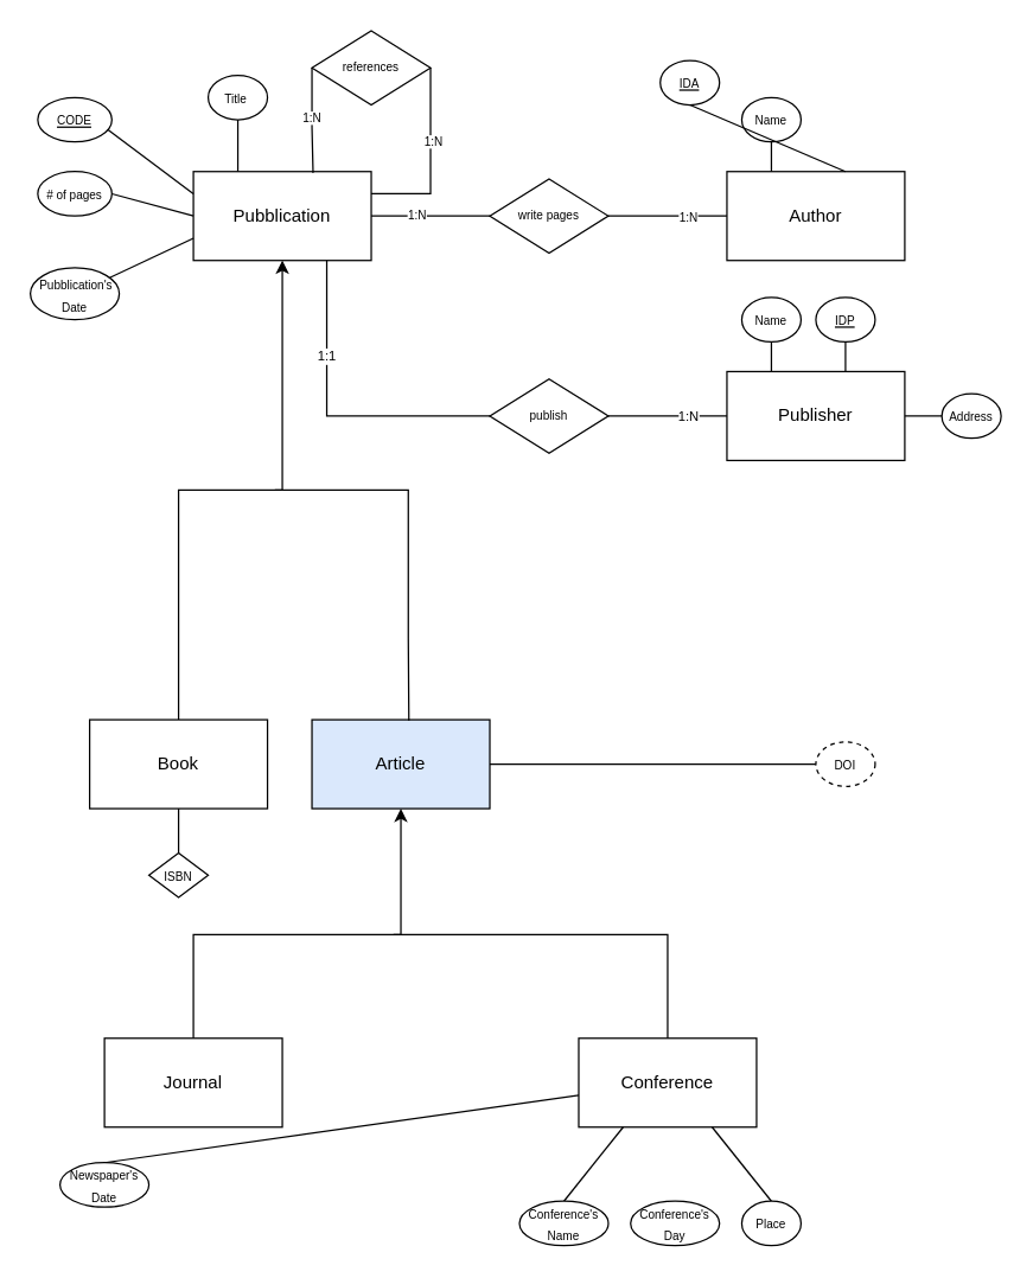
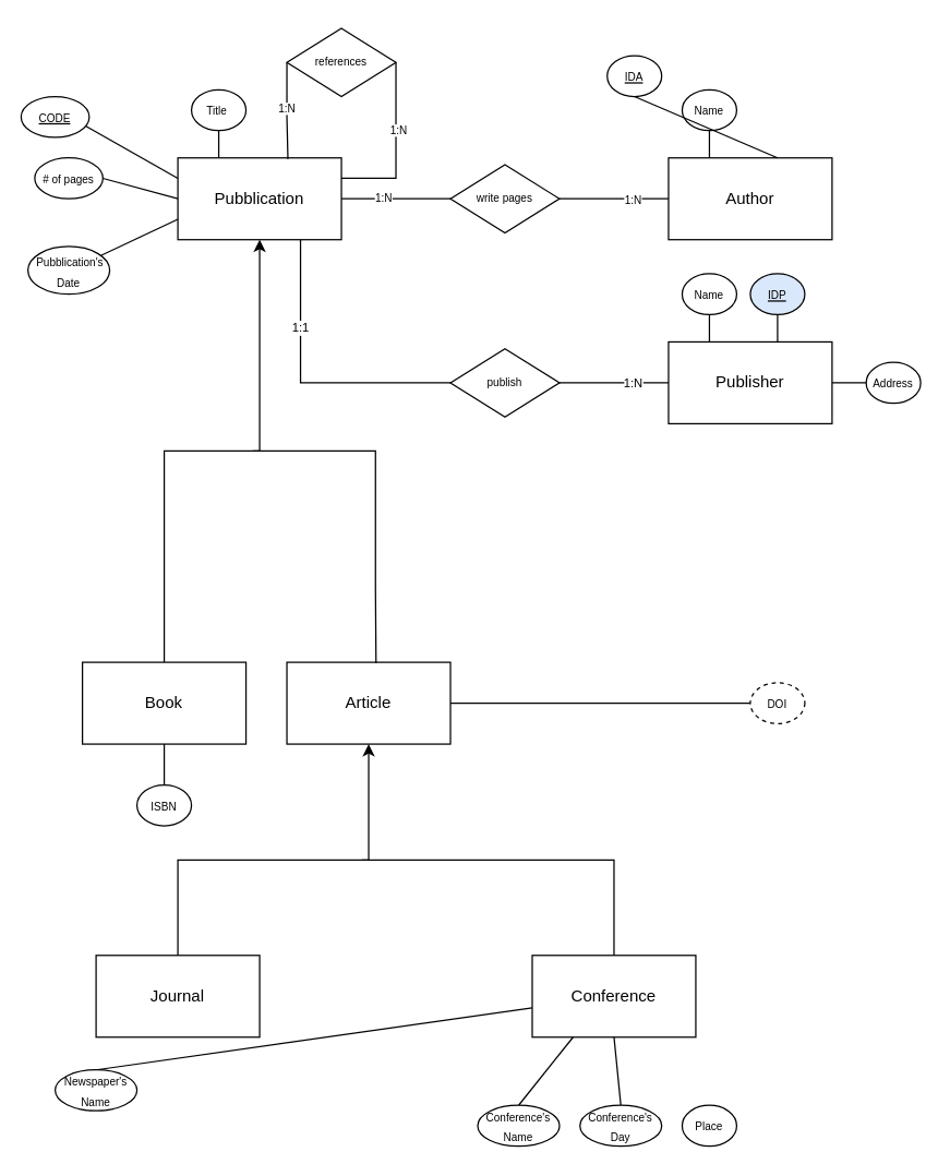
- <mxCell id="11" value="&lt;font style=&quot;font-size: 8px;&quot;&gt;Title&amp;nbsp;&lt;/font&gt;" style="ellipse;whiteSpace=wrap;html=1;" parent="1" vertex="1"><mxGeometry x="140" y="50" width="40" height="30" as="geometry" /></mxCell>
+ <mxCell id="11" value="&lt;font style=&quot;font-size: 8px;&quot;&gt;Title&amp;nbsp;&lt;/font&gt;" style="ellipse;whiteSpace=wrap;html=1;" parent="1" vertex="1"><mxGeometry x="140" y="65" width="40" height="30" as="geometry" /></mxCell>
- <mxCell id="27" value="&lt;span style=&quot;font-size: 8px;&quot;&gt;&lt;u&gt;CODE&lt;/u&gt;&lt;/span&gt;" style="ellipse;whiteSpace=wrap;html=1;" parent="1" vertex="1"><mxGeometry x="25" y="65" width="50" height="30" as="geometry" /></mxCell>
+ <mxCell id="27" value="&lt;span style=&quot;font-size: 8px;&quot;&gt;&lt;u&gt;CODE&lt;/u&gt;&lt;/span&gt;" style="ellipse;whiteSpace=wrap;html=1;" parent="1" vertex="1"><mxGeometry x="15" y="70" width="50" height="30" as="geometry" /></mxCell>
- <mxCell id="49" value="&lt;span style=&quot;font-size: 8px;&quot;&gt;&lt;u&gt;IDP&lt;/u&gt;&lt;/span&gt;" style="ellipse;whiteSpace=wrap;html=1;" parent="1" vertex="1"><mxGeometry x="550" y="200" width="40" height="30" as="geometry" /></mxCell>
+ <mxCell id="49" value="&lt;span style=&quot;font-size: 8px;&quot;&gt;&lt;u&gt;IDP&lt;/u&gt;&lt;/span&gt;" style="ellipse;whiteSpace=wrap;html=1;fillColor=#dae8fc;" parent="1" vertex="1"><mxGeometry x="550" y="200" width="40" height="30" as="geometry" /></mxCell>
- <mxCell id="5" value="Article" style="whiteSpace=wrap;html=1;fillColor=#dae8fc;" parent="1" vertex="1"><mxGeometry x="210" y="485" width="120" height="60" as="geometry" /></mxCell>
+ <mxCell id="5" value="Article" style="whiteSpace=wrap;html=1;" parent="1" vertex="1"><mxGeometry x="210" y="485" width="120" height="60" as="geometry" /></mxCell>
- <mxCell id="25" value="&lt;span style=&quot;font-size: 8px;&quot;&gt;ISBN&lt;/span&gt;" style="rhombus;whiteSpace=wrap;html=1;" parent="1" vertex="1"><mxGeometry x="100" y="575" width="40" height="30" as="geometry" /></mxCell>
+ <mxCell id="25" value="&lt;span style=&quot;font-size: 8px;&quot;&gt;ISBN&lt;/span&gt;" style="ellipse;whiteSpace=wrap;html=1;" parent="1" vertex="1"><mxGeometry x="100" y="575" width="40" height="30" as="geometry" /></mxCell>
+ <mxCell id="33" value="" style="endArrow=none;html=1;rounded=0;entryX=0.5;entryY=1;entryDx=0;entryDy=0;exitX=0.5;exitY=0;exitDx=0;exitDy=0;" parent="1" source="34" target="29" edge="1"><mxGeometry width="50" height="50" relative="1" as="geometry"><mxPoint x="540" y="724" as="sourcePoint" /><mxPoint x="430" y="760" as="targetPoint" /></mxGeometry></mxCell>
- <mxCell id="31" value="" style="endArrow=none;html=1;rounded=0;entryX=0.75;entryY=1;entryDx=0;entryDy=0;exitX=0.5;exitY=0;exitDx=0;exitDy=0;" parent="1" source="32" target="29" edge="1"><mxGeometry width="50" height="50" relative="1" as="geometry"><mxPoint x="590" y="724" as="sourcePoint" /><mxPoint x="480" y="784" as="targetPoint" /></mxGeometry></mxCell>
- <mxCell id="38" value="&lt;font style=&quot;font-size: 8px;&quot;&gt;Newspaper's Date&lt;/font&gt;" style="ellipse;whiteSpace=wrap;html=1;" parent="1" vertex="1"><mxGeometry x="40" y="784" width="60" height="30" as="geometry" /></mxCell>
+ <mxCell id="38" value="&lt;font style=&quot;font-size: 8px;&quot;&gt;Newspaper's Name&lt;/font&gt;" style="ellipse;whiteSpace=wrap;html=1;" parent="1" vertex="1"><mxGeometry x="40" y="784" width="60" height="30" as="geometry" /></mxCell>
